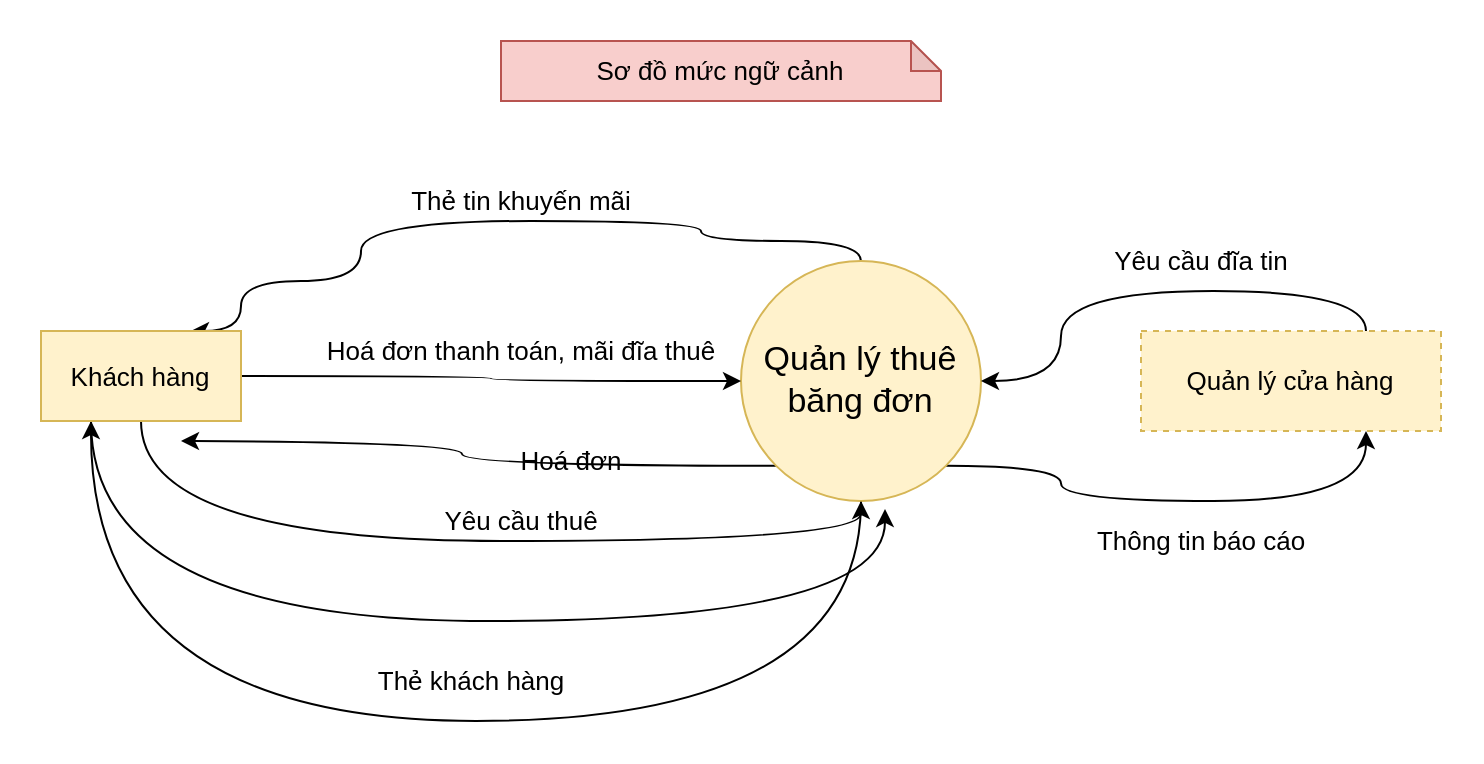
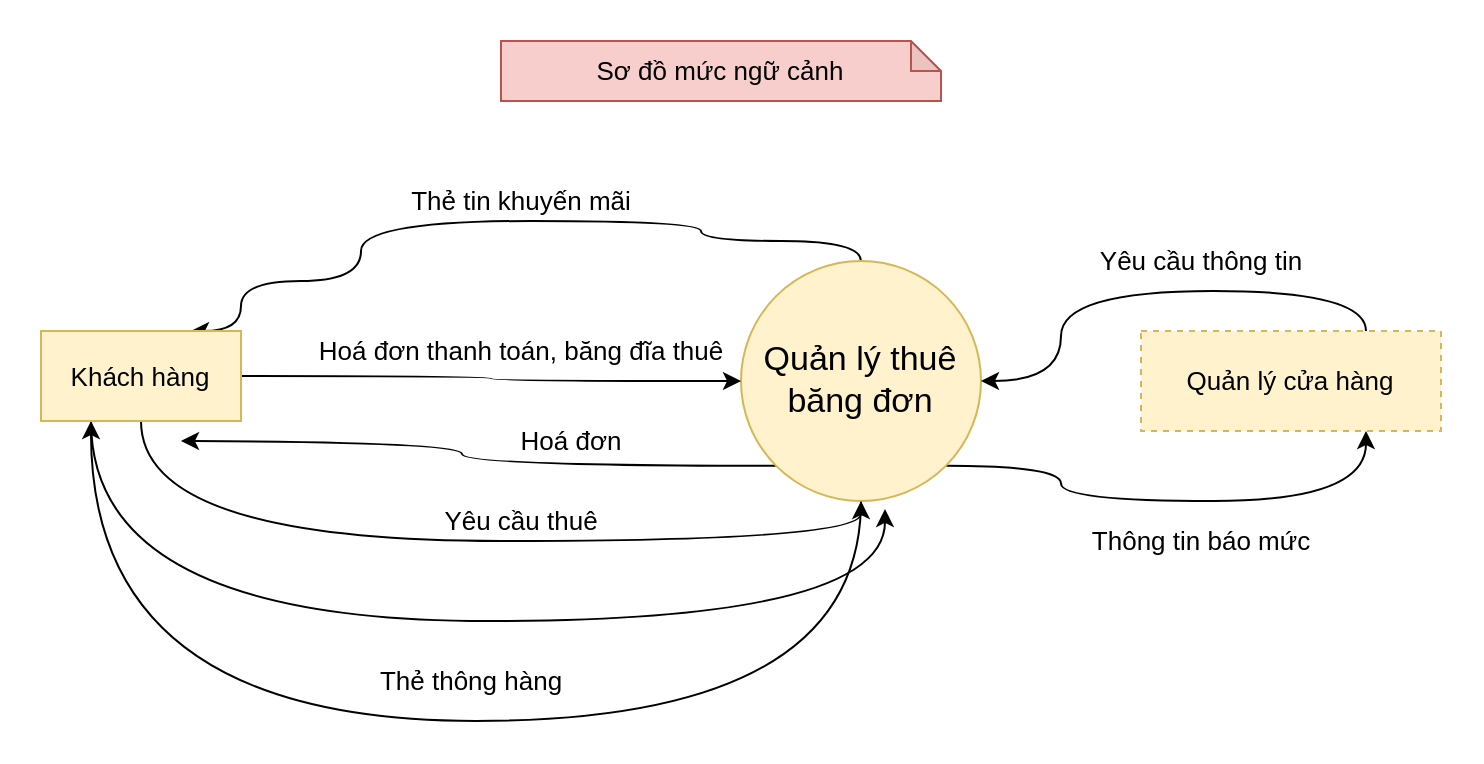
- <mxCell id="19" value="Yêu cầu đĩa tin" style="text;html=1;resizable=0;autosize=1;align=center;verticalAlign=middle;points=[];fillColor=none;strokeColor=none;rounded=0;fontSize=13;" vertex="1" parent="1"><mxGeometry x="540" y="120" width="120" height="20" as="geometry" /></mxCell>
+ <mxCell id="19" value="Yêu cầu thông tin" style="text;html=1;resizable=0;autosize=1;align=center;verticalAlign=middle;points=[];fillColor=none;strokeColor=none;rounded=0;fontSize=13;" vertex="1" parent="1"><mxGeometry x="540" y="120" width="120" height="20" as="geometry" /></mxCell>
- <mxCell id="15" value="Hoá đơn thanh toán, mãi đĩa thuê" style="text;html=1;resizable=0;autosize=1;align=center;verticalAlign=middle;points=[];fillColor=none;strokeColor=none;rounded=0;fontSize=13;" vertex="1" parent="1"><mxGeometry x="150" y="165" width="220" height="20" as="geometry" /></mxCell>
+ <mxCell id="15" value="Hoá đơn thanh toán, băng đĩa thuê" style="text;html=1;resizable=0;autosize=1;align=center;verticalAlign=middle;points=[];fillColor=none;strokeColor=none;rounded=0;fontSize=13;" vertex="1" parent="1"><mxGeometry x="150" y="165" width="220" height="20" as="geometry" /></mxCell>
- <mxCell id="16" value="Hoá đơn" style="text;html=1;resizable=0;autosize=1;align=center;verticalAlign=middle;points=[];fillColor=none;strokeColor=none;rounded=0;fontSize=13;" vertex="1" parent="1"><mxGeometry x="250" y="220" width="70" height="20" as="geometry" /></mxCell>
+ <mxCell id="16" value="Hoá đơn" style="text;html=1;resizable=0;autosize=1;align=center;verticalAlign=middle;points=[];fillColor=none;strokeColor=none;rounded=0;fontSize=13;" vertex="1" parent="1"><mxGeometry x="250" y="210" width="70" height="20" as="geometry" /></mxCell>
- <mxCell id="20" value="Thông tin báo cáo" style="text;html=1;resizable=0;autosize=1;align=center;verticalAlign=middle;points=[];fillColor=none;strokeColor=none;rounded=0;fontSize=13;" vertex="1" parent="1"><mxGeometry x="540" y="260" width="120" height="20" as="geometry" /></mxCell>
+ <mxCell id="20" value="Thông tin báo mức" style="text;html=1;resizable=0;autosize=1;align=center;verticalAlign=middle;points=[];fillColor=none;strokeColor=none;rounded=0;fontSize=13;" vertex="1" parent="1"><mxGeometry x="540" y="260" width="120" height="20" as="geometry" /></mxCell>
- <mxCell id="18" value="Thẻ khách hàng" style="text;html=1;resizable=0;autosize=1;align=center;verticalAlign=middle;points=[];fillColor=none;strokeColor=none;rounded=0;fontSize=13;" vertex="1" parent="1"><mxGeometry x="180" y="330" width="110" height="20" as="geometry" /></mxCell>
+ <mxCell id="18" value="Thẻ thông hàng" style="text;html=1;resizable=0;autosize=1;align=center;verticalAlign=middle;points=[];fillColor=none;strokeColor=none;rounded=0;fontSize=13;" vertex="1" parent="1"><mxGeometry x="180" y="330" width="110" height="20" as="geometry" /></mxCell>
